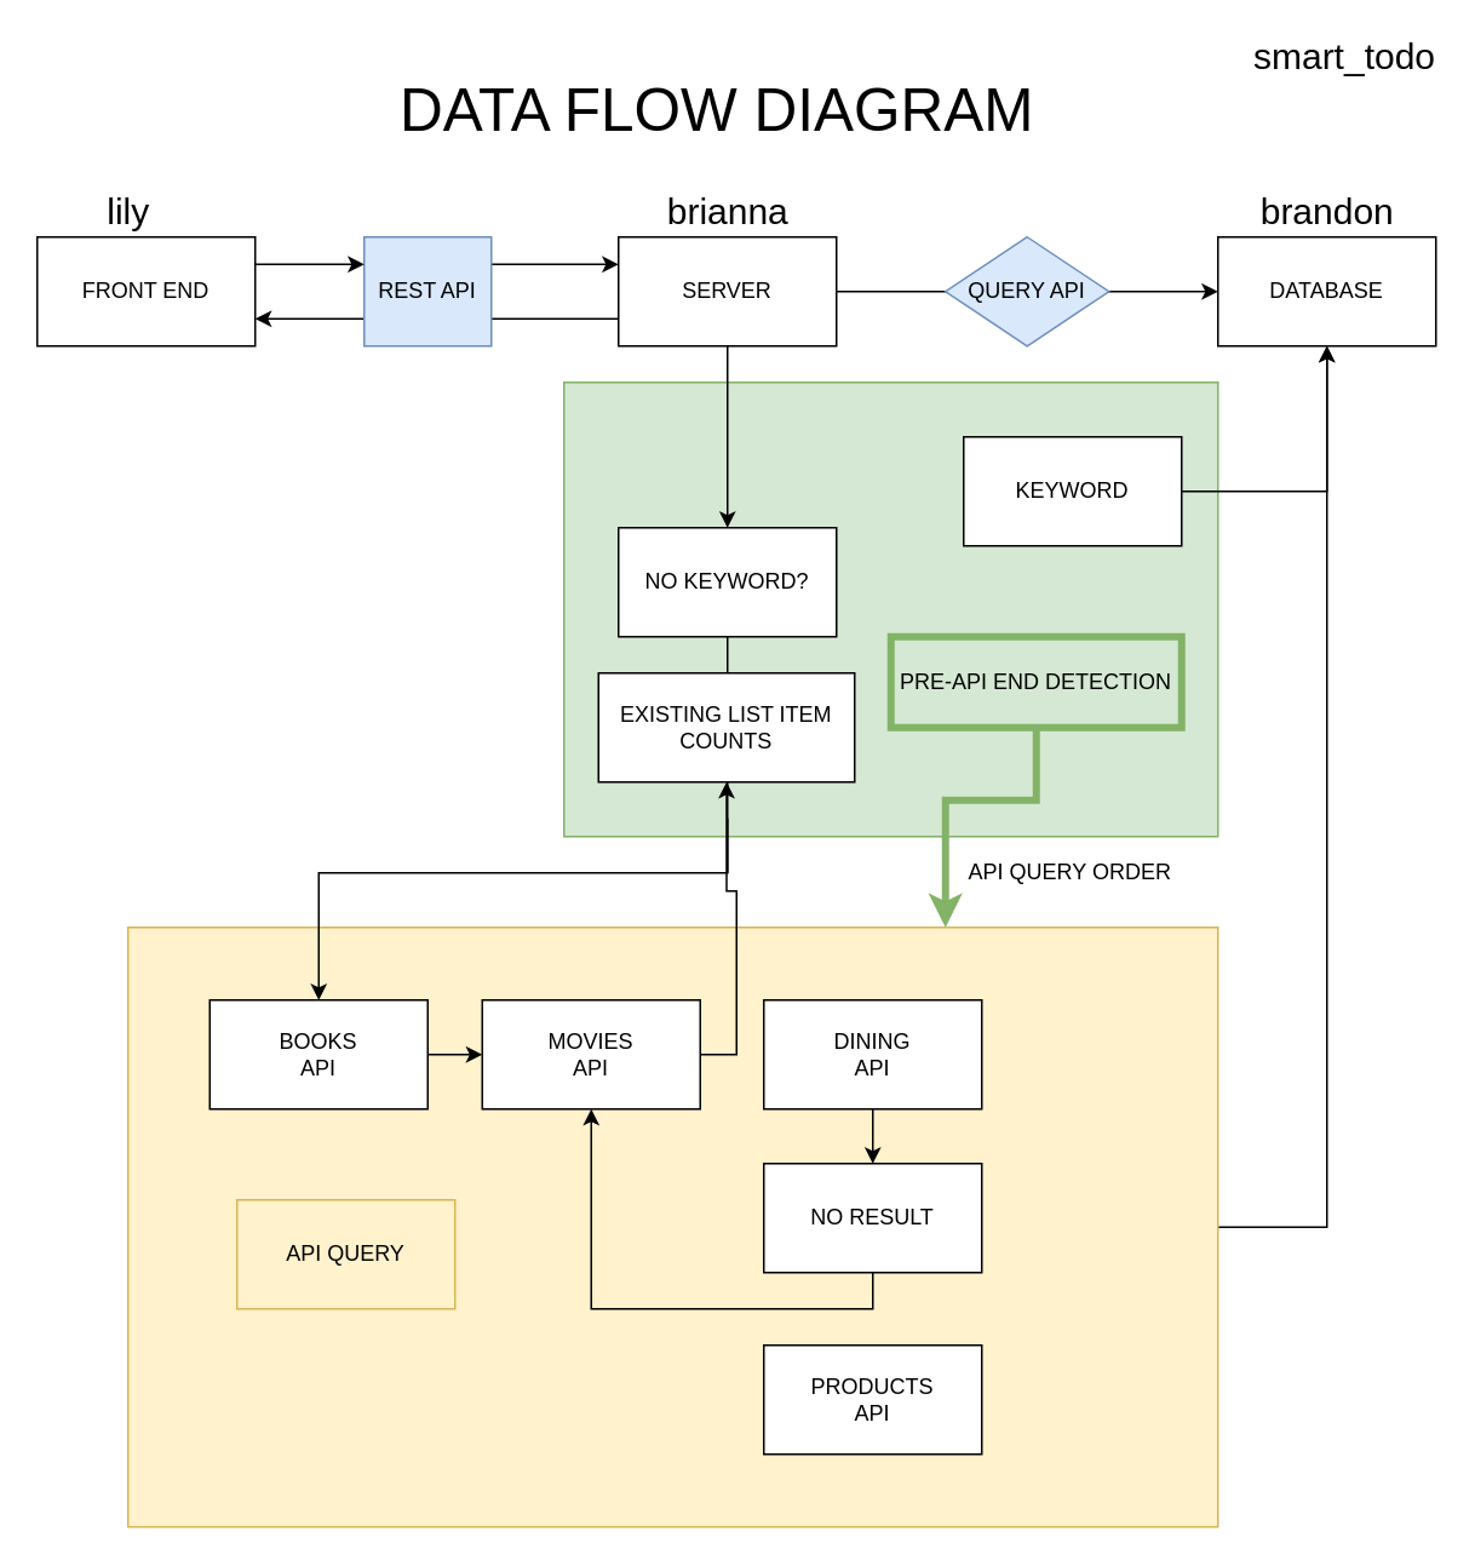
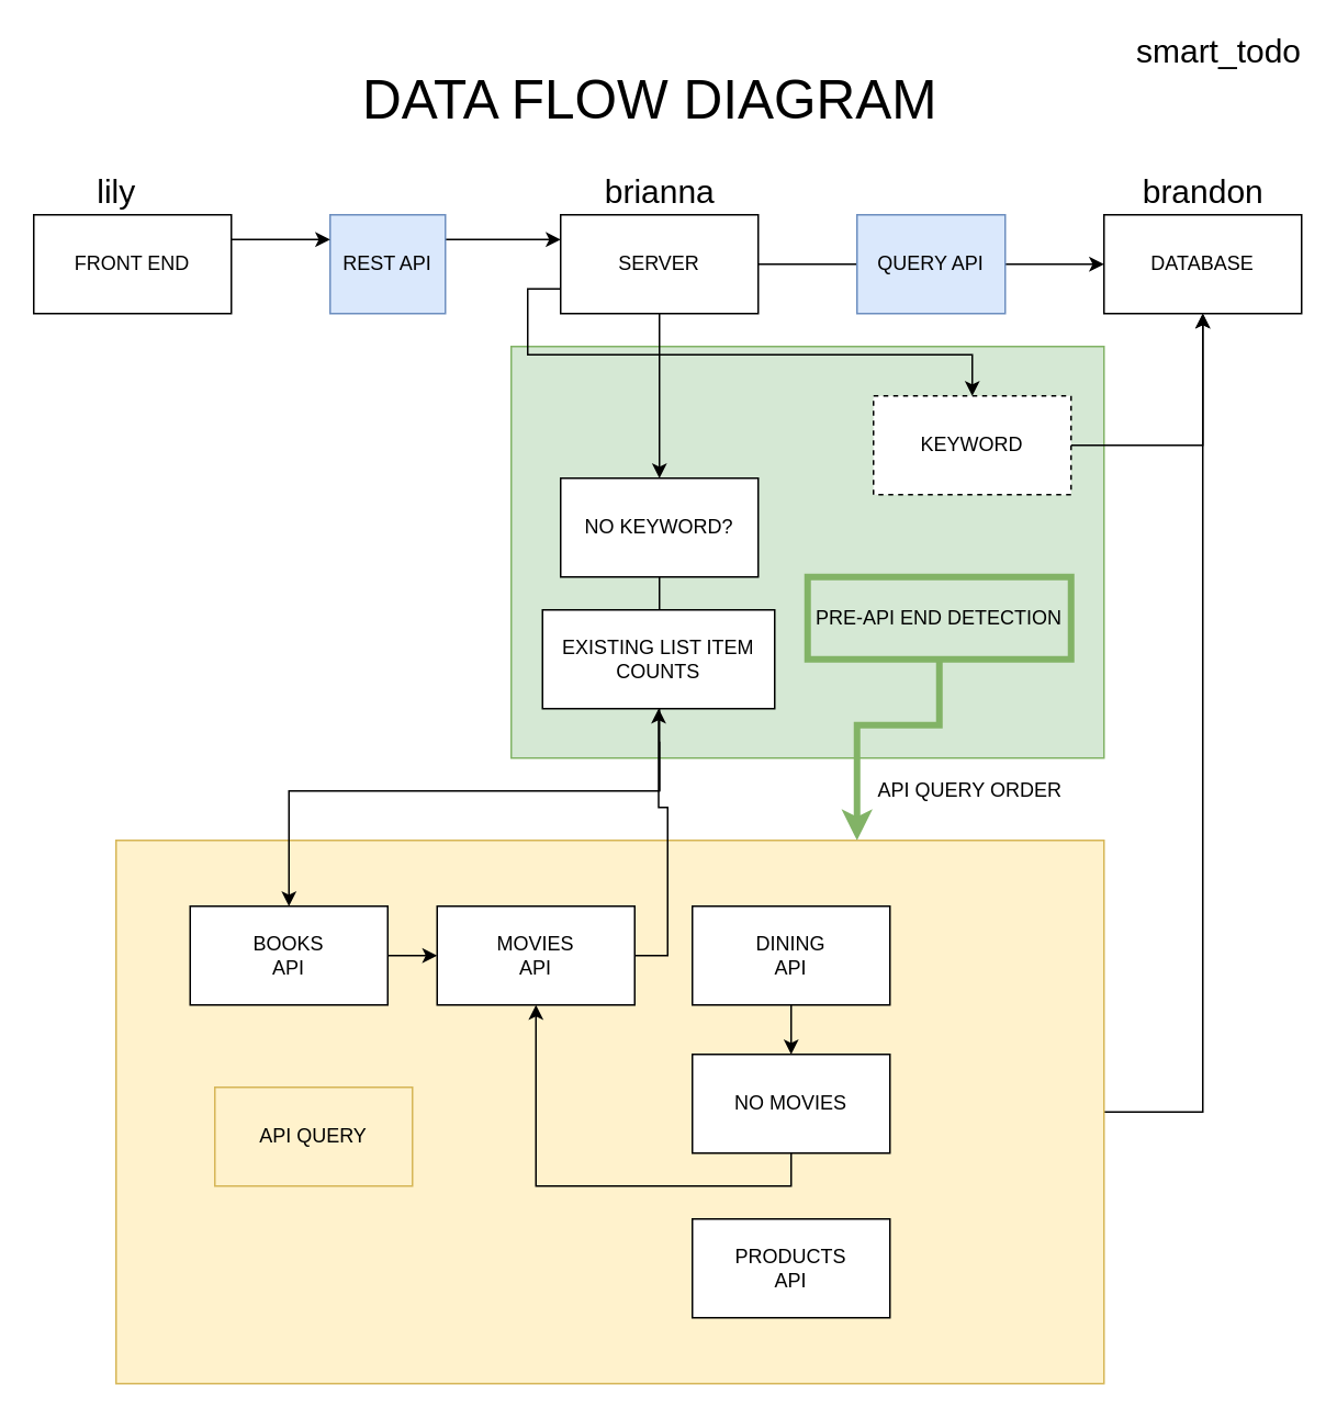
- <mxCell id="28" value="QUERY API" style="rhombus;whiteSpace=wrap;html=1;fillColor=#dae8fc;strokeColor=#6c8ebf;" vertex="1" parent="1"><mxGeometry x="520" y="130" width="90" height="60" as="geometry" /></mxCell>
+ <mxCell id="28" value="QUERY API" style="rounded=0;whiteSpace=wrap;html=1;fillColor=#dae8fc;strokeColor=#6c8ebf;" vertex="1" parent="1"><mxGeometry x="520" y="130" width="90" height="60" as="geometry" /></mxCell>
- <mxCell id="7" style="edgeStyle=orthogonalEdgeStyle;rounded=0;orthogonalLoop=1;jettySize=auto;html=1;exitX=0;exitY=0.75;exitDx=0;exitDy=0;entryX=1;entryY=0.75;entryDx=0;entryDy=0;" edge="1" parent="1" source="10" target="6"><mxGeometry relative="1" as="geometry" /></mxCell>
+ <mxCell id="7" style="edgeStyle=orthogonalEdgeStyle;rounded=0;orthogonalLoop=1;jettySize=auto;html=1;exitX=0;exitY=0.75;exitDx=0;exitDy=0;" edge="1" parent="1" source="10" target="22"><mxGeometry relative="1" as="geometry" /></mxCell>
- <mxCell id="22" value="KEYWORD" style="rounded=0;whiteSpace=wrap;html=1;" vertex="1" parent="1"><mxGeometry x="530" y="240" width="120" height="60" as="geometry" /></mxCell>
+ <mxCell id="22" value="KEYWORD" style="rounded=0;whiteSpace=wrap;html=1;dashed=1;" vertex="1" parent="1"><mxGeometry x="530" y="240" width="120" height="60" as="geometry" /></mxCell>
- <mxCell id="24" value="NO RESULT" style="rounded=0;whiteSpace=wrap;html=1;" vertex="1" parent="1"><mxGeometry x="420" y="640" width="120" height="60" as="geometry" /></mxCell>
+ <mxCell id="24" value="NO MOVIES" style="rounded=0;whiteSpace=wrap;html=1;" vertex="1" parent="1"><mxGeometry x="420" y="640" width="120" height="60" as="geometry" /></mxCell>
